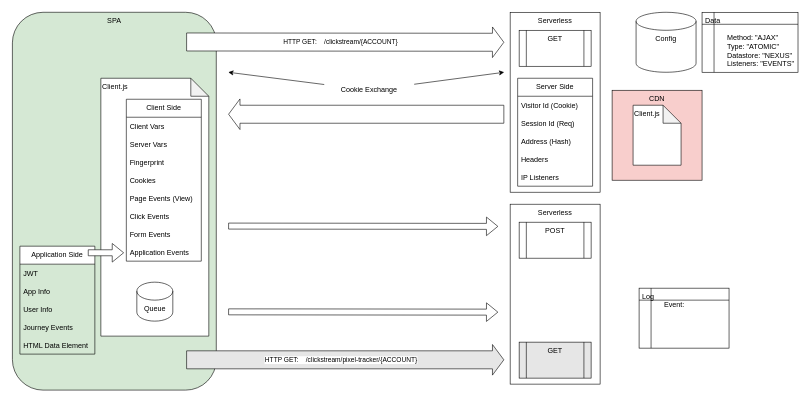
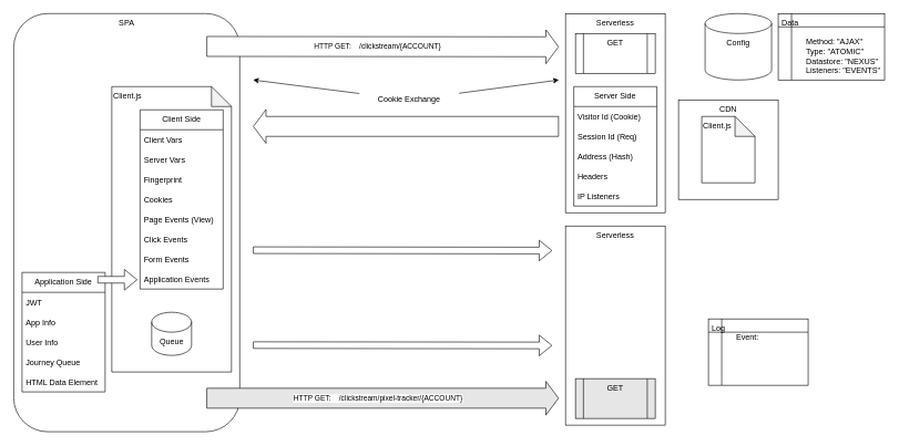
- <mxCell id="2" value="SPA" style="rounded=1;whiteSpace=wrap;html=1;verticalAlign=top;fillColor=#d5e8d4;" vertex="1" parent="1"><mxGeometry x="20" y="20" width="340" height="630" as="geometry" /></mxCell>
+ <mxCell id="2" value="SPA" style="rounded=1;whiteSpace=wrap;html=1;verticalAlign=top;" vertex="1" parent="1"><mxGeometry x="20" y="20" width="340" height="630" as="geometry" /></mxCell>
- <mxCell id="6" value="CDN" style="rounded=0;whiteSpace=wrap;html=1;verticalAlign=top;fillColor=#f8cecc;" vertex="1" parent="1"><mxGeometry x="1020" y="150" width="150" height="150" as="geometry" /></mxCell>
+ <mxCell id="6" value="CDN" style="rounded=0;whiteSpace=wrap;html=1;verticalAlign=top;" vertex="1" parent="1"><mxGeometry x="1020" y="150" width="150" height="150" as="geometry" /></mxCell>
- <mxCell id="14" value="POST" style="shape=process;whiteSpace=wrap;html=1;backgroundOutline=1;verticalAlign=top;" vertex="1" parent="1"><mxGeometry x="865" y="370" width="120" height="60" as="geometry" /></mxCell>
- <mxCell id="34" value="Journey Events" style="text;strokeColor=none;fillColor=none;align=left;verticalAlign=middle;spacingLeft=4;spacingRight=4;overflow=hidden;points=[[0,0.5],[1,0.5]];portConstraint=eastwest;rotatable=0;" vertex="1" parent="30"><mxGeometry y="120" width="125" height="30" as="geometry" /></mxCell>
+ <mxCell id="34" value="Journey Queue" style="text;strokeColor=none;fillColor=none;align=left;verticalAlign=middle;spacingLeft=4;spacingRight=4;overflow=hidden;points=[[0,0.5],[1,0.5]];portConstraint=eastwest;rotatable=0;" vertex="1" parent="30"><mxGeometry y="120" width="125" height="30" as="geometry" /></mxCell>
